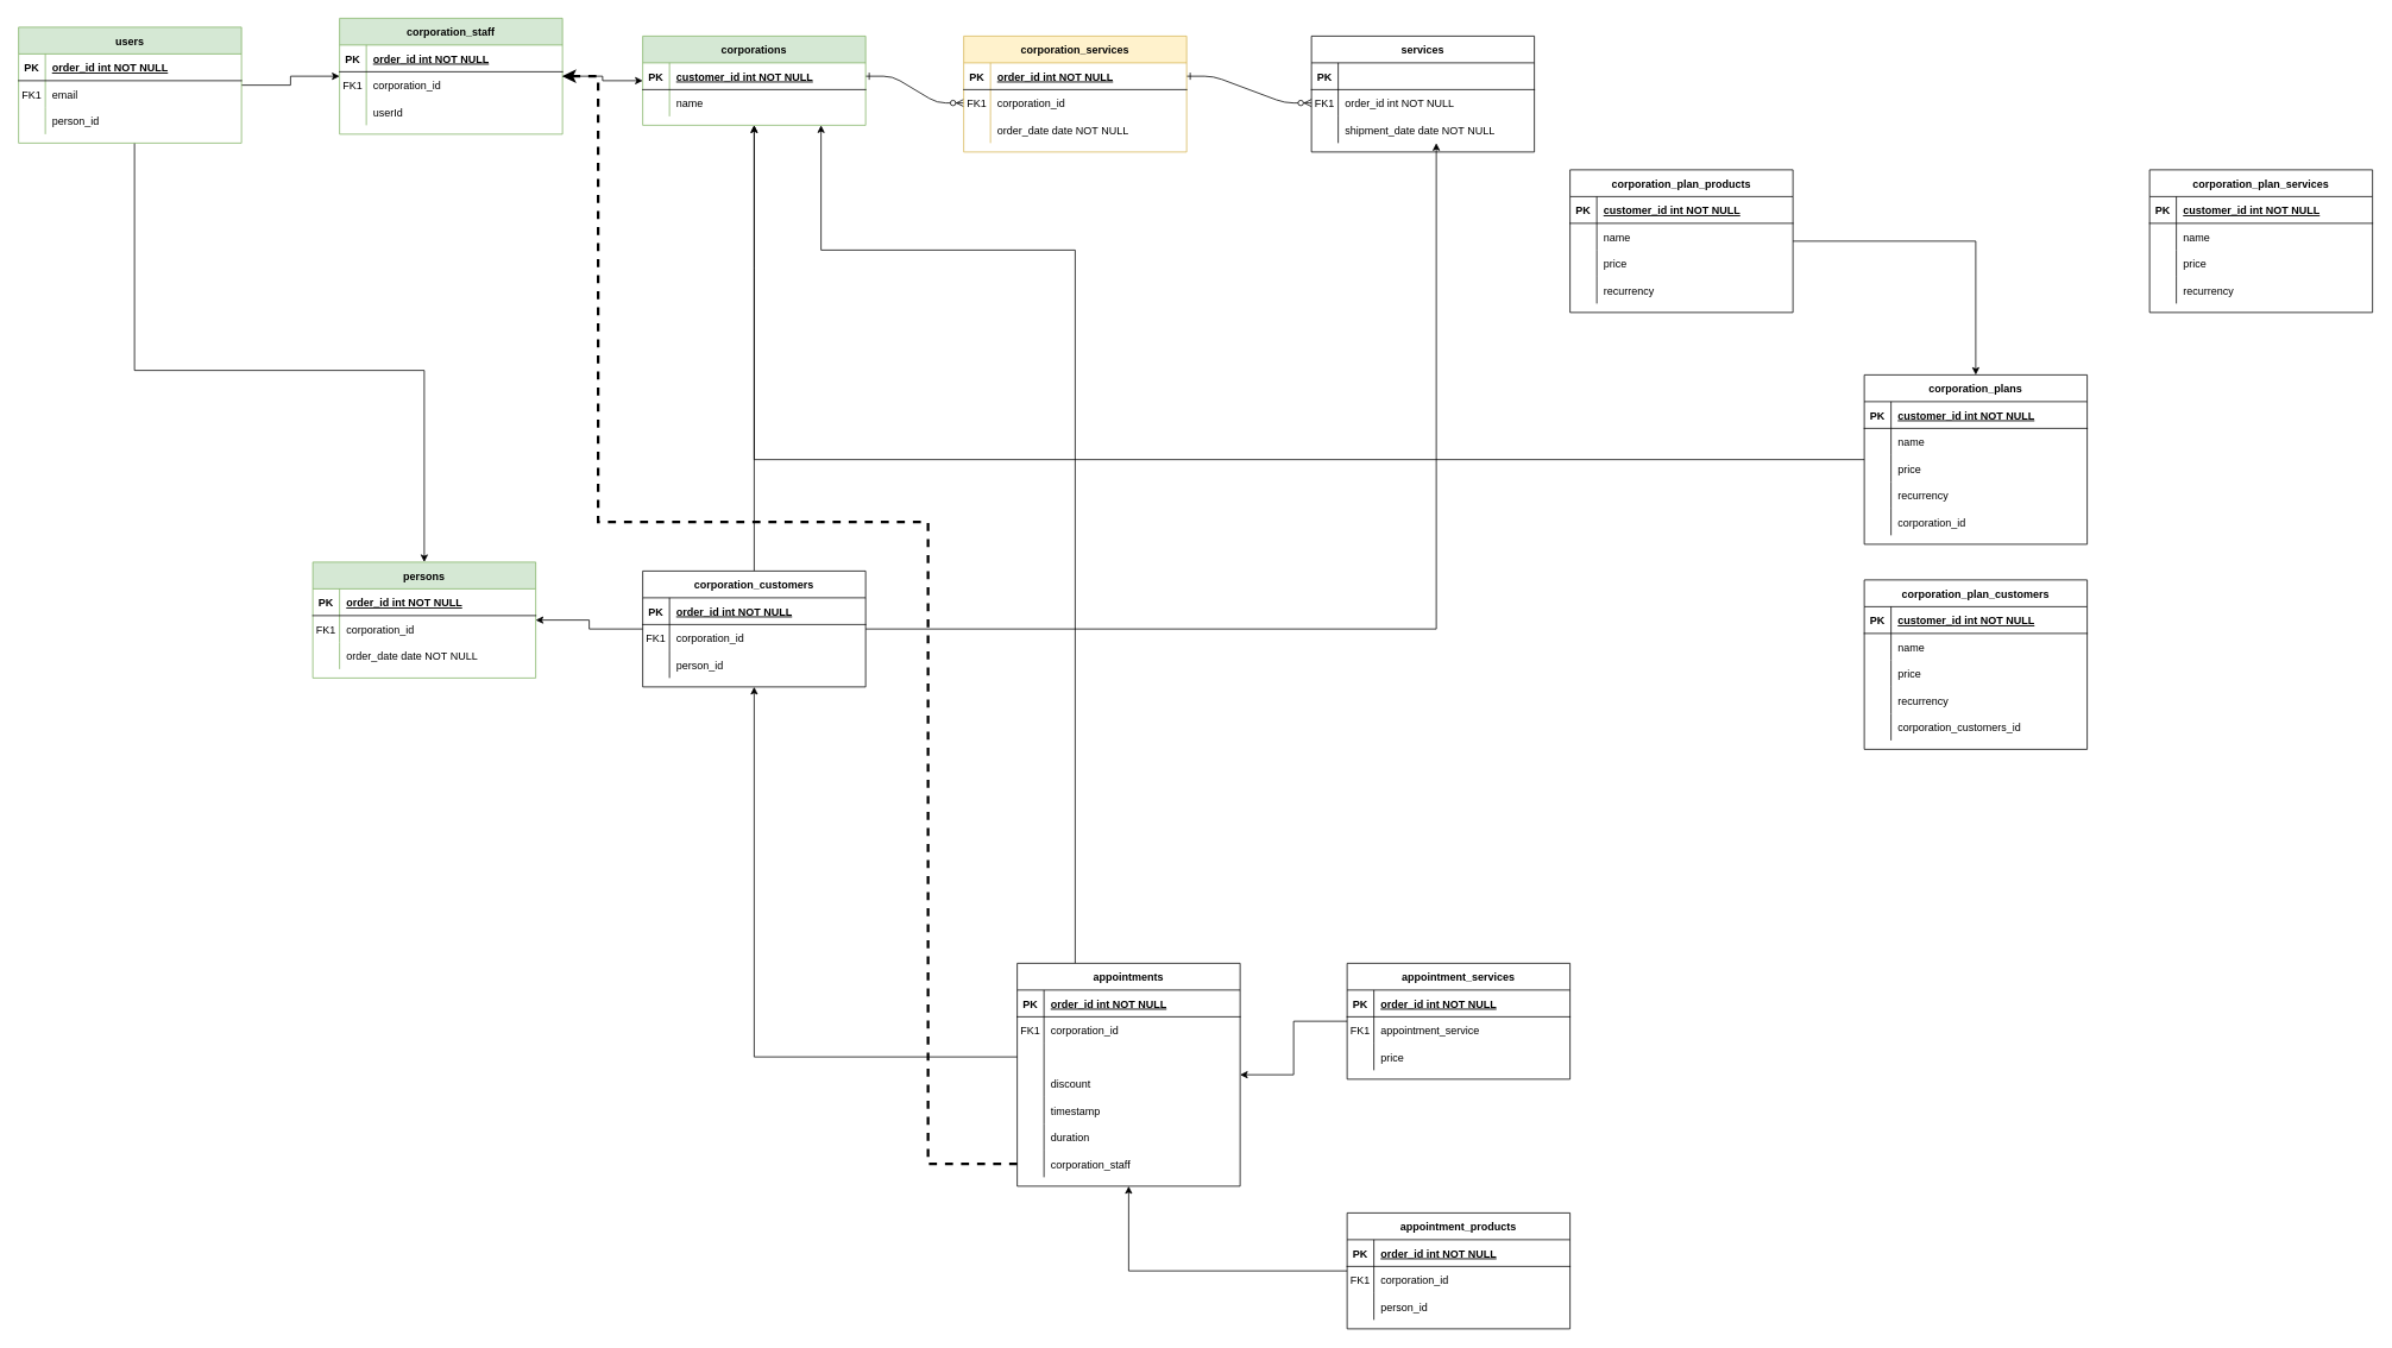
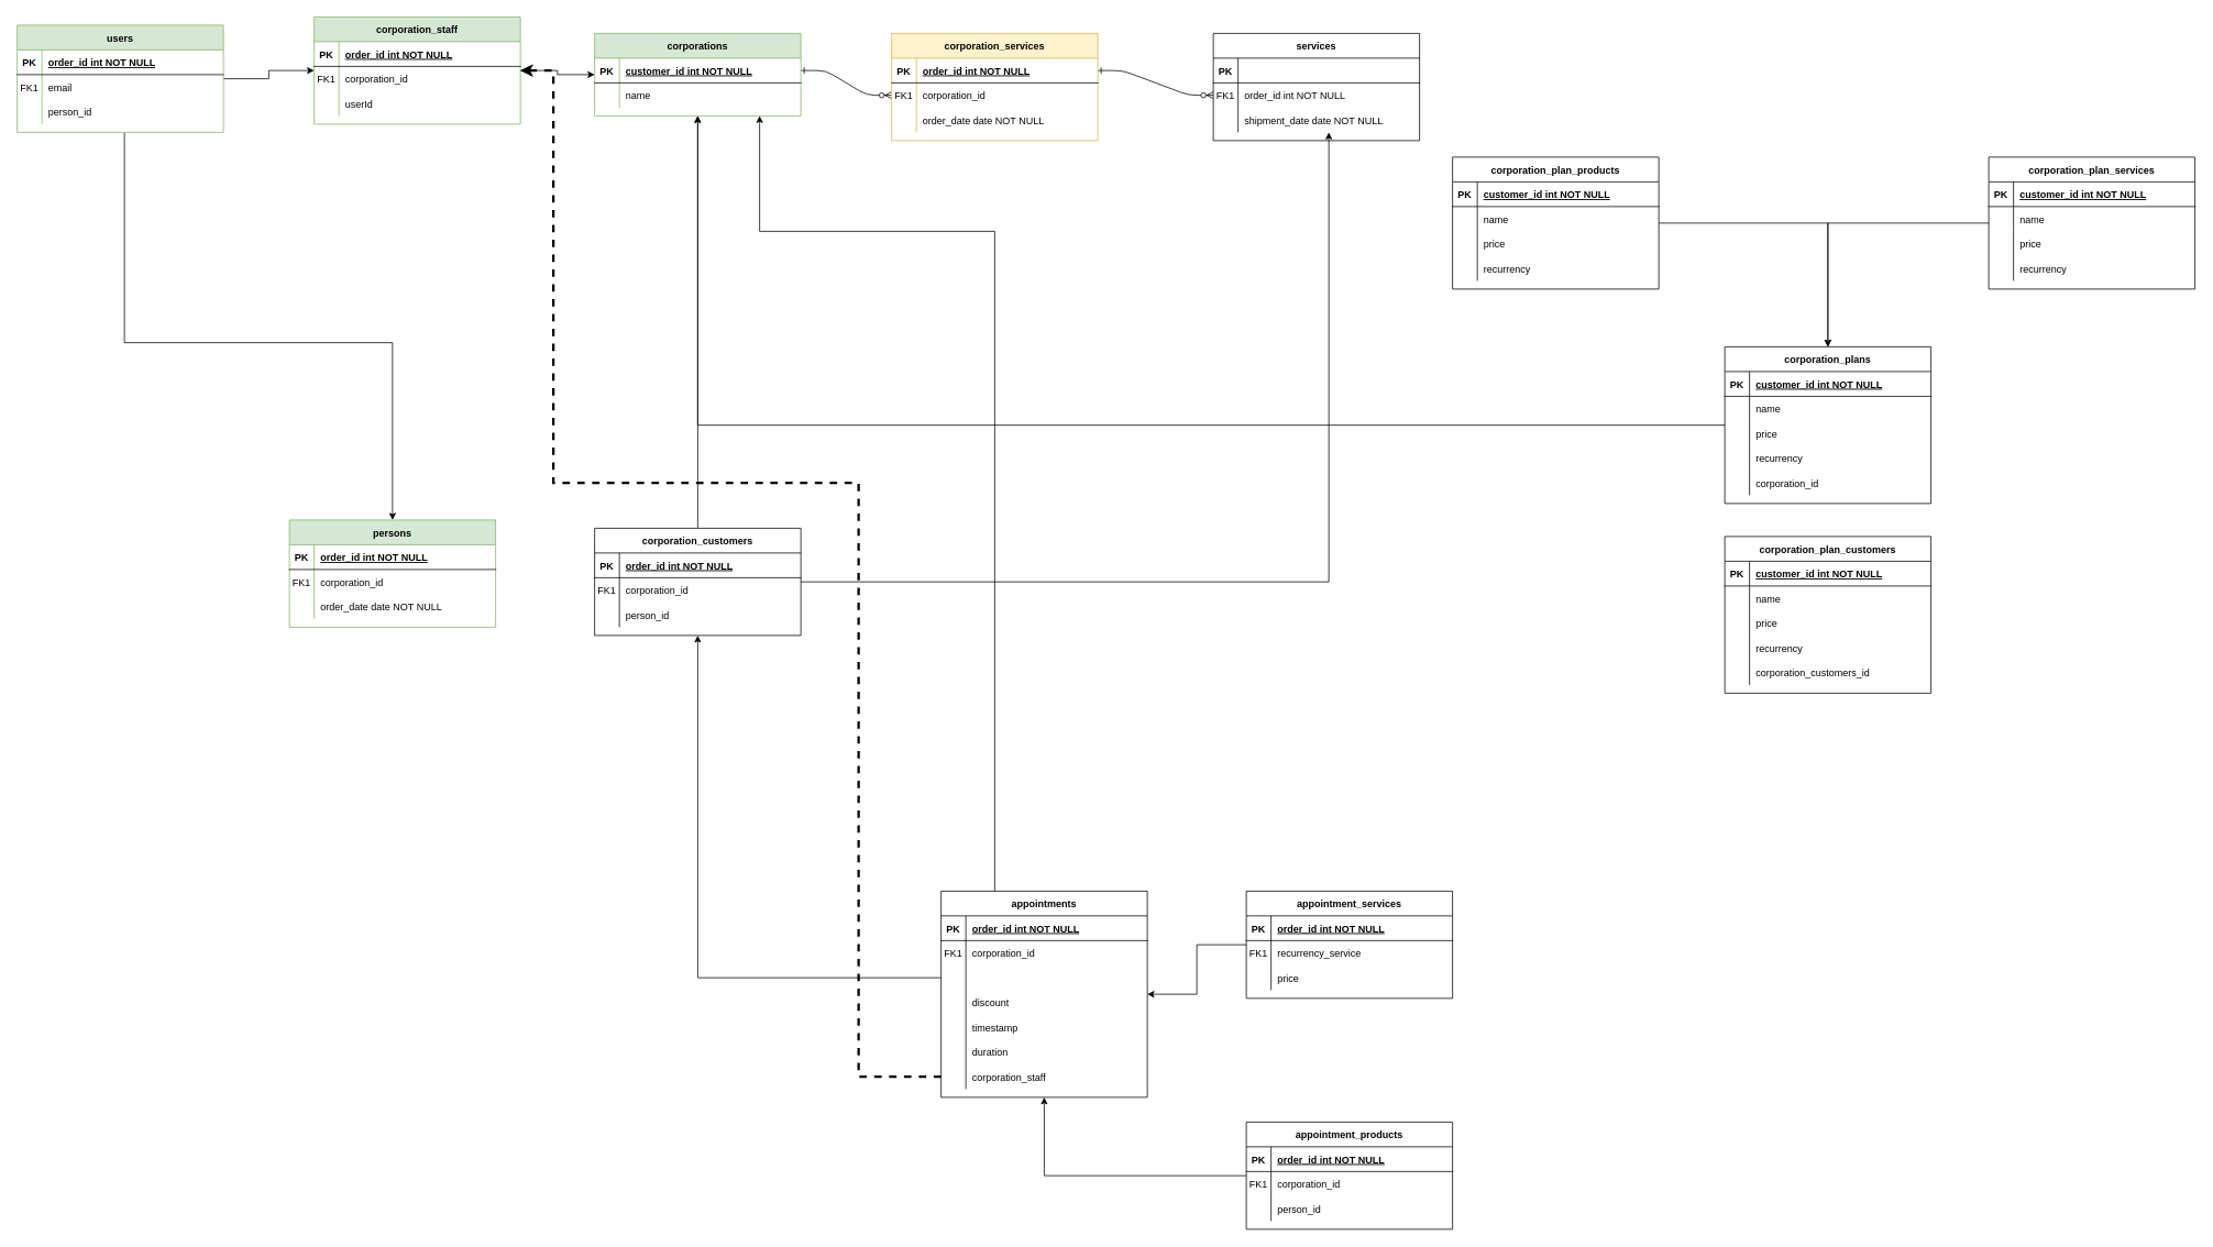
+ <mxCell id="139" style="edgeStyle=orthogonalEdgeStyle;rounded=0;orthogonalLoop=1;jettySize=auto;html=1;" edge="1" parent="1" source="140" target="123"><mxGeometry relative="1" as="geometry" /></mxCell>
- <mxCell id="64" style="edgeStyle=orthogonalEdgeStyle;rounded=0;orthogonalLoop=1;jettySize=auto;html=1;" edge="1" parent="1" source="66" target="53"><mxGeometry relative="1" as="geometry" /></mxCell>
- <mxCell id="106" value="appointment_service" style="shape=partialRectangle;overflow=hidden;connectable=0;fillColor=none;top=0;left=0;bottom=0;right=0;align=left;spacingLeft=6;" vertex="1" parent="104"><mxGeometry x="30" width="220" height="30" as="geometry"><mxRectangle width="220" height="30" as="alternateBounds" /></mxGeometry></mxCell>
+ <mxCell id="106" value="recurrency_service" style="shape=partialRectangle;overflow=hidden;connectable=0;fillColor=none;top=0;left=0;bottom=0;right=0;align=left;spacingLeft=6;" vertex="1" parent="104"><mxGeometry x="30" width="220" height="30" as="geometry"><mxRectangle width="220" height="30" as="alternateBounds" /></mxGeometry></mxCell>
